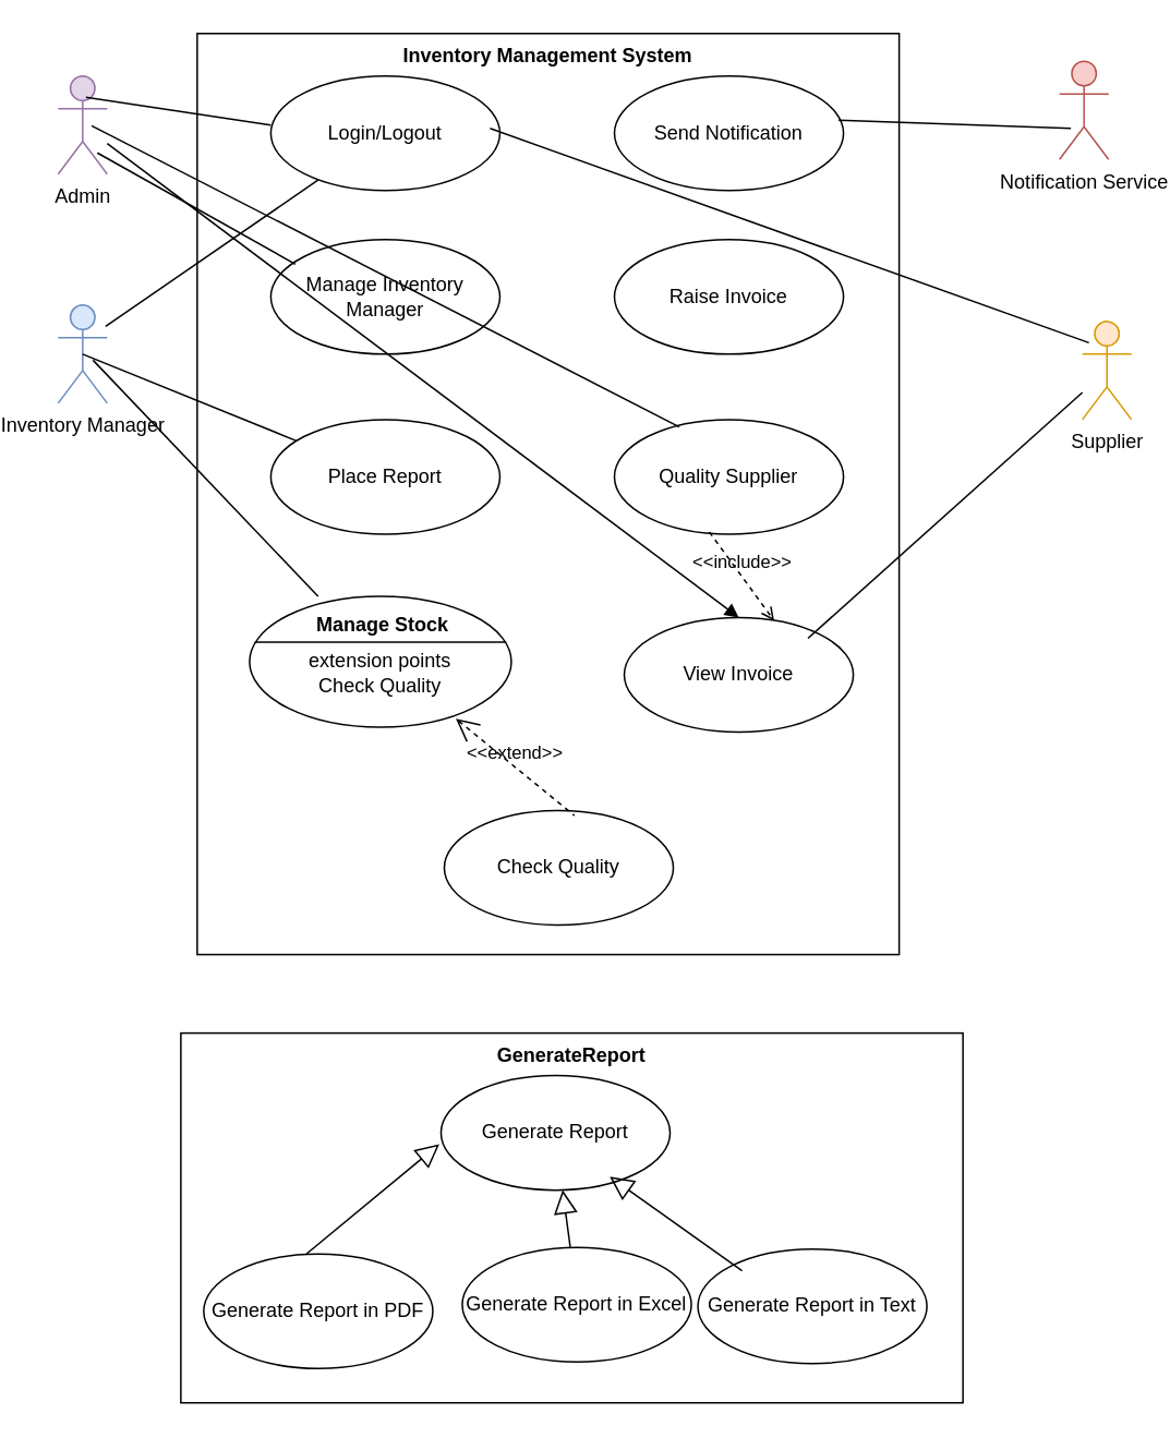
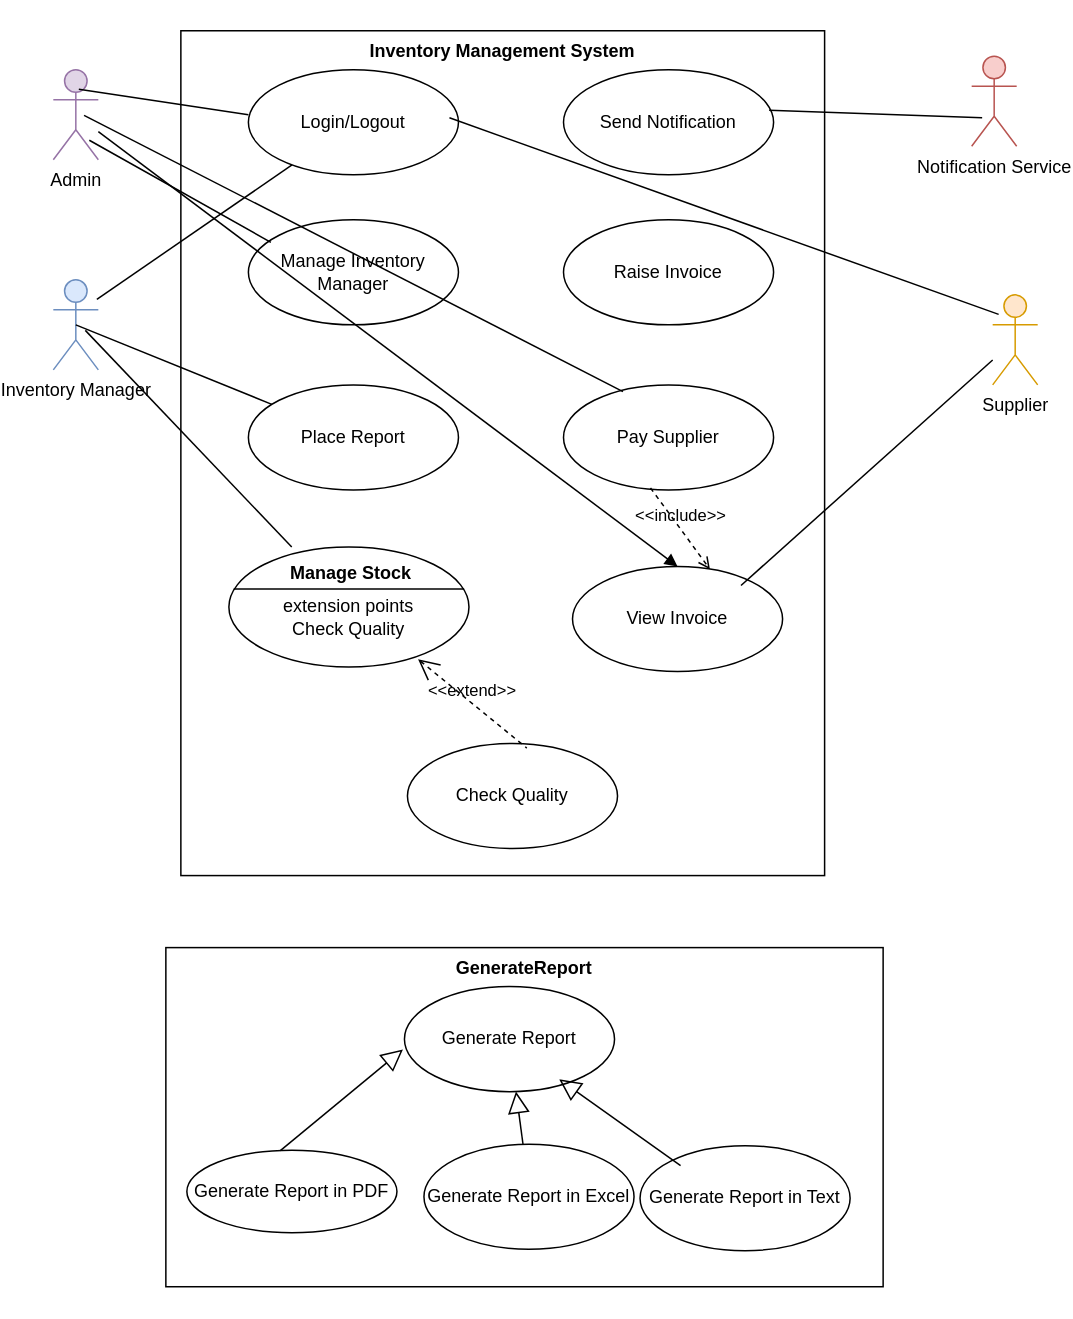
- <mxCell id="12" value="Quality Supplier" style="ellipse;whiteSpace=wrap;html=1;" vertex="1" parent="1"><mxGeometry x="360" y="256" width="140" height="70" as="geometry" /></mxCell>
+ <mxCell id="12" value="Pay Supplier" style="ellipse;whiteSpace=wrap;html=1;" vertex="1" parent="1"><mxGeometry x="360" y="256" width="140" height="70" as="geometry" /></mxCell>
- <mxCell id="31" value="Generate Report in PDF" style="ellipse;whiteSpace=wrap;html=1;" vertex="1" parent="1"><mxGeometry x="109" y="766" width="140" height="70" as="geometry" /></mxCell>
+ <mxCell id="31" value="Generate Report in PDF" style="ellipse;whiteSpace=wrap;html=1;" vertex="1" parent="1"><mxGeometry x="109" y="766" width="140" height="55" as="geometry" /></mxCell>
